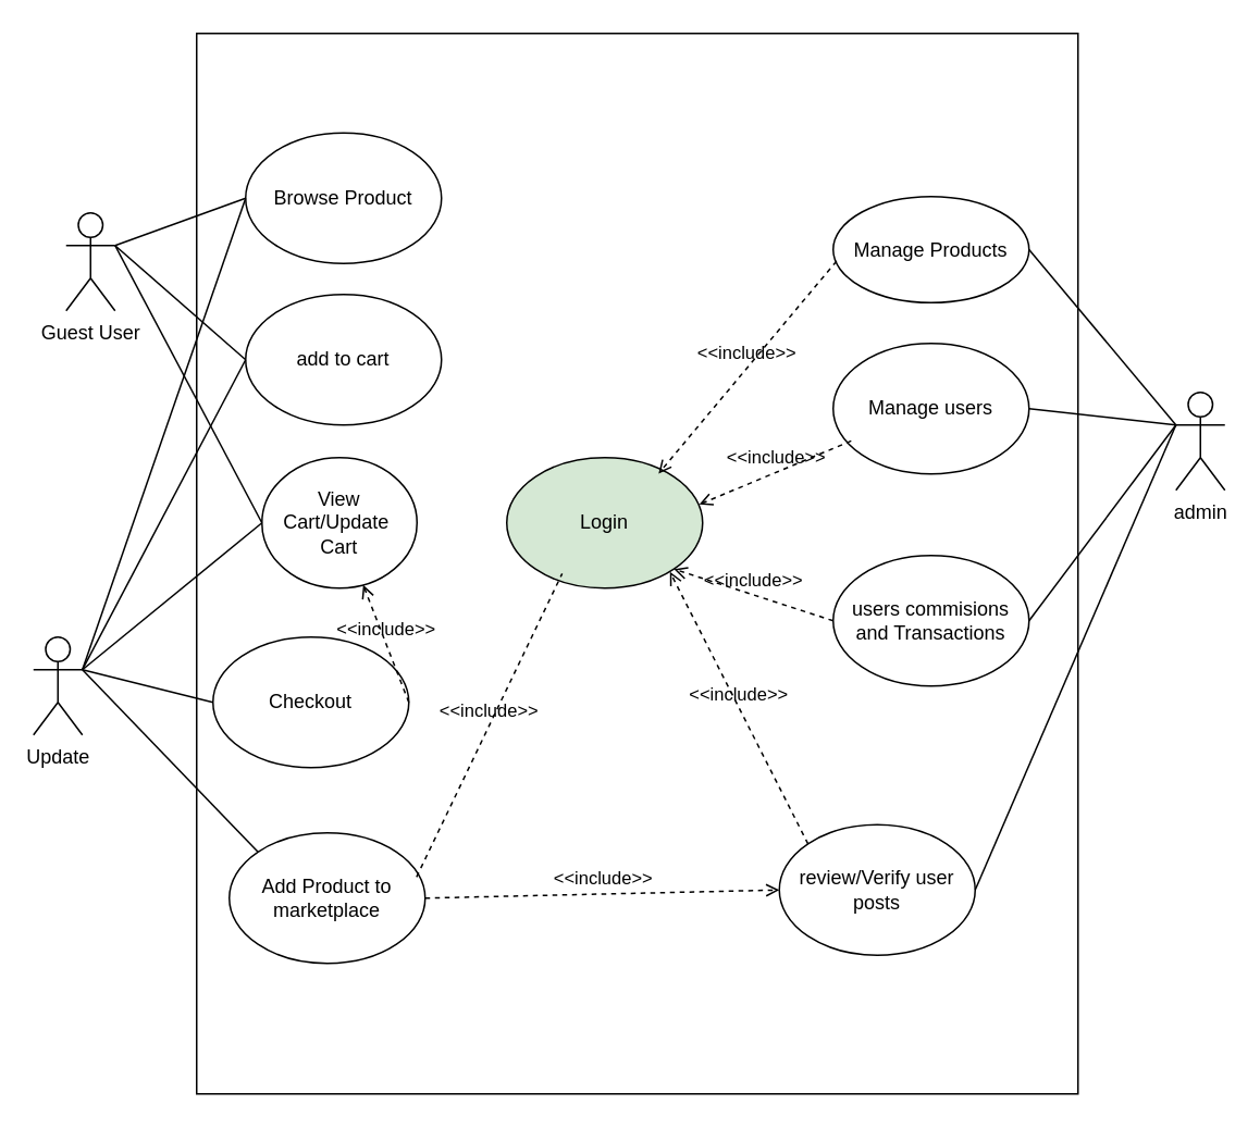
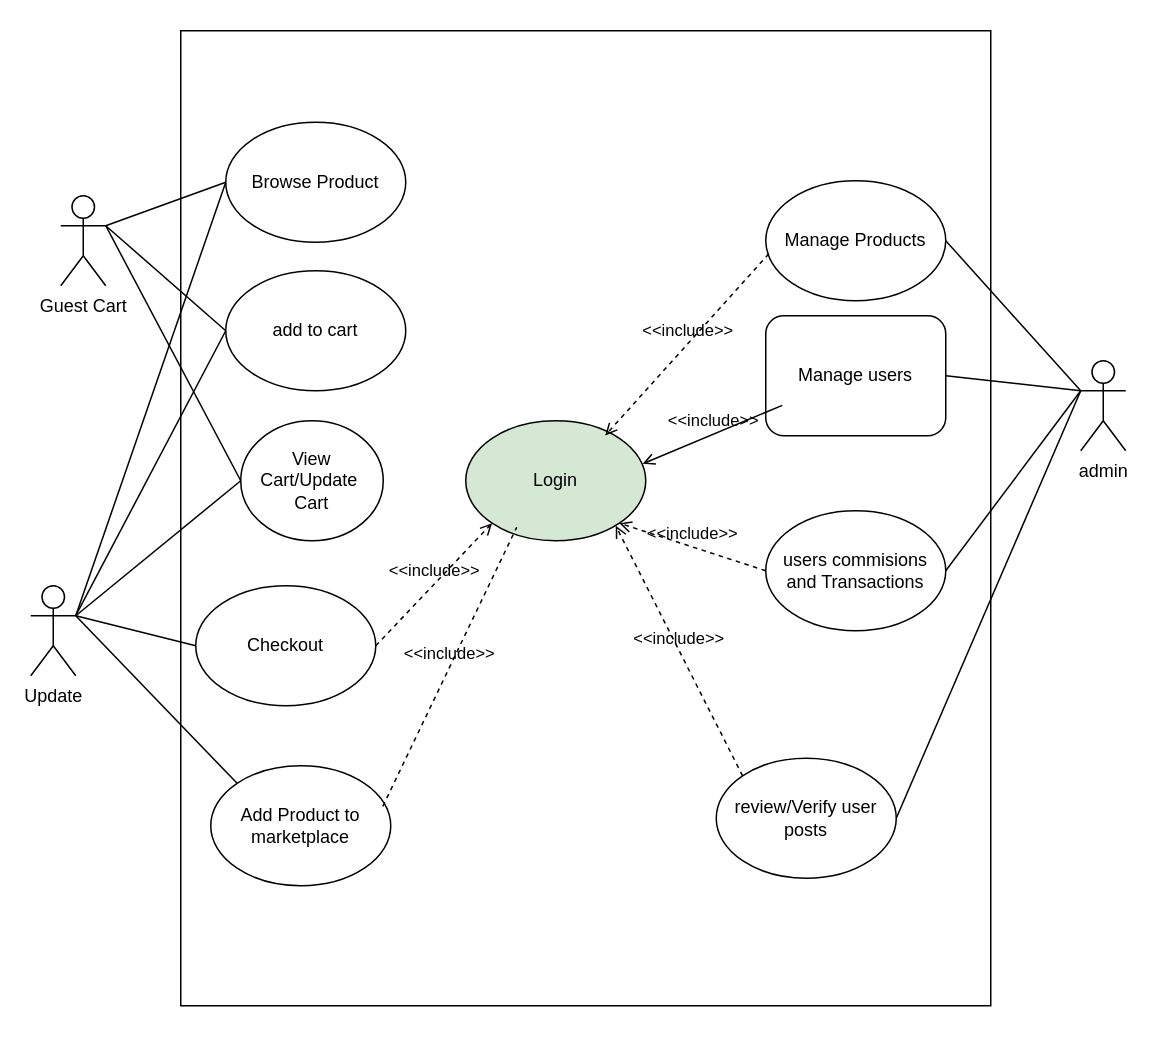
- <mxCell id="10" value="Manage Products" style="ellipse;whiteSpace=wrap;html=1;" vertex="1" parent="1"><mxGeometry x="510" y="120" width="120" height="65" as="geometry" /></mxCell>
+ <mxCell id="10" value="Manage Products" style="ellipse;whiteSpace=wrap;html=1;" vertex="1" parent="1"><mxGeometry x="510" y="120" width="120" height="80" as="geometry" /></mxCell>
- <mxCell id="3" value="Guest User" style="shape=umlActor;verticalLabelPosition=bottom;verticalAlign=top;html=1;outlineConnect=0;" vertex="1" parent="1"><mxGeometry x="40" y="130" width="30" height="60" as="geometry" /></mxCell>
+ <mxCell id="3" value="Guest Cart" style="shape=umlActor;verticalLabelPosition=bottom;verticalAlign=top;html=1;outlineConnect=0;" vertex="1" parent="1"><mxGeometry x="40" y="130" width="30" height="60" as="geometry" /></mxCell>
- <mxCell id="27" value="Manage users" style="ellipse;whiteSpace=wrap;html=1;" vertex="1" parent="1"><mxGeometry x="510" y="210" width="120" height="80" as="geometry" /></mxCell>
+ <mxCell id="27" value="Manage users" style="whiteSpace=wrap;html=1;rounded=1;" vertex="1" parent="1"><mxGeometry x="510" y="210" width="120" height="80" as="geometry" /></mxCell>
- <mxCell id="33" value="&amp;lt;&amp;lt;include&amp;gt;&amp;gt;" style="html=1;verticalAlign=bottom;labelBackgroundColor=none;endArrow=open;endFill=0;dashed=1;entryX=0.983;entryY=0.359;entryDx=0;entryDy=0;exitX=0.092;exitY=0.747;exitDx=0;exitDy=0;entryPerimeter=0;exitPerimeter=0;" edge="1" parent="1" source="27" target="5"><mxGeometry width="160" relative="1" as="geometry"><mxPoint x="520" y="390" as="sourcePoint" /><mxPoint x="452" y="368" as="targetPoint" /></mxGeometry></mxCell>
+ <mxCell id="33" value="&amp;lt;&amp;lt;include&amp;gt;&amp;gt;" style="html=1;verticalAlign=bottom;labelBackgroundColor=none;endArrow=open;endFill=0;dashed=0;entryX=0.983;entryY=0.359;entryDx=0;entryDy=0;exitX=0.092;exitY=0.747;exitDx=0;exitDy=0;entryPerimeter=0;exitPerimeter=0;" edge="1" parent="1" source="27" target="5"><mxGeometry width="160" relative="1" as="geometry"><mxPoint x="520" y="390" as="sourcePoint" /><mxPoint x="452" y="368" as="targetPoint" /></mxGeometry></mxCell>
- <mxCell id="22" value="&amp;lt;&amp;lt;include&amp;gt;&amp;gt;" style="html=1;verticalAlign=bottom;labelBackgroundColor=none;endArrow=open;endFill=0;dashed=1;exitX=1;exitY=0.5;exitDx=0;exitDy=0;" edge="1" parent="1" source="12" target="9"><mxGeometry width="160" relative="1" as="geometry"><mxPoint x="260" y="170" as="sourcePoint" /><mxPoint x="420" y="170" as="targetPoint" /></mxGeometry></mxCell>
+ <mxCell id="22" value="&amp;lt;&amp;lt;include&amp;gt;&amp;gt;" style="html=1;verticalAlign=bottom;labelBackgroundColor=none;endArrow=open;endFill=0;dashed=1;entryX=0;entryY=1;entryDx=0;entryDy=0;exitX=1;exitY=0.5;exitDx=0;exitDy=0;" edge="1" parent="1" source="12" target="5"><mxGeometry width="160" relative="1" as="geometry"><mxPoint x="260" y="170" as="sourcePoint" /><mxPoint x="420" y="170" as="targetPoint" /></mxGeometry></mxCell>
- <mxCell id="26" value="&amp;lt;&amp;lt;include&amp;gt;&amp;gt;" style="html=1;verticalAlign=bottom;labelBackgroundColor=none;endArrow=open;endFill=0;dashed=1;entryX=0;entryY=0.5;entryDx=0;entryDy=0;exitX=1;exitY=0.5;exitDx=0;exitDy=0;" edge="1" parent="1" source="6" target="11"><mxGeometry width="160" relative="1" as="geometry"><mxPoint x="265" y="547" as="sourcePoint" /><mxPoint x="384" y="371" as="targetPoint" /></mxGeometry></mxCell>
